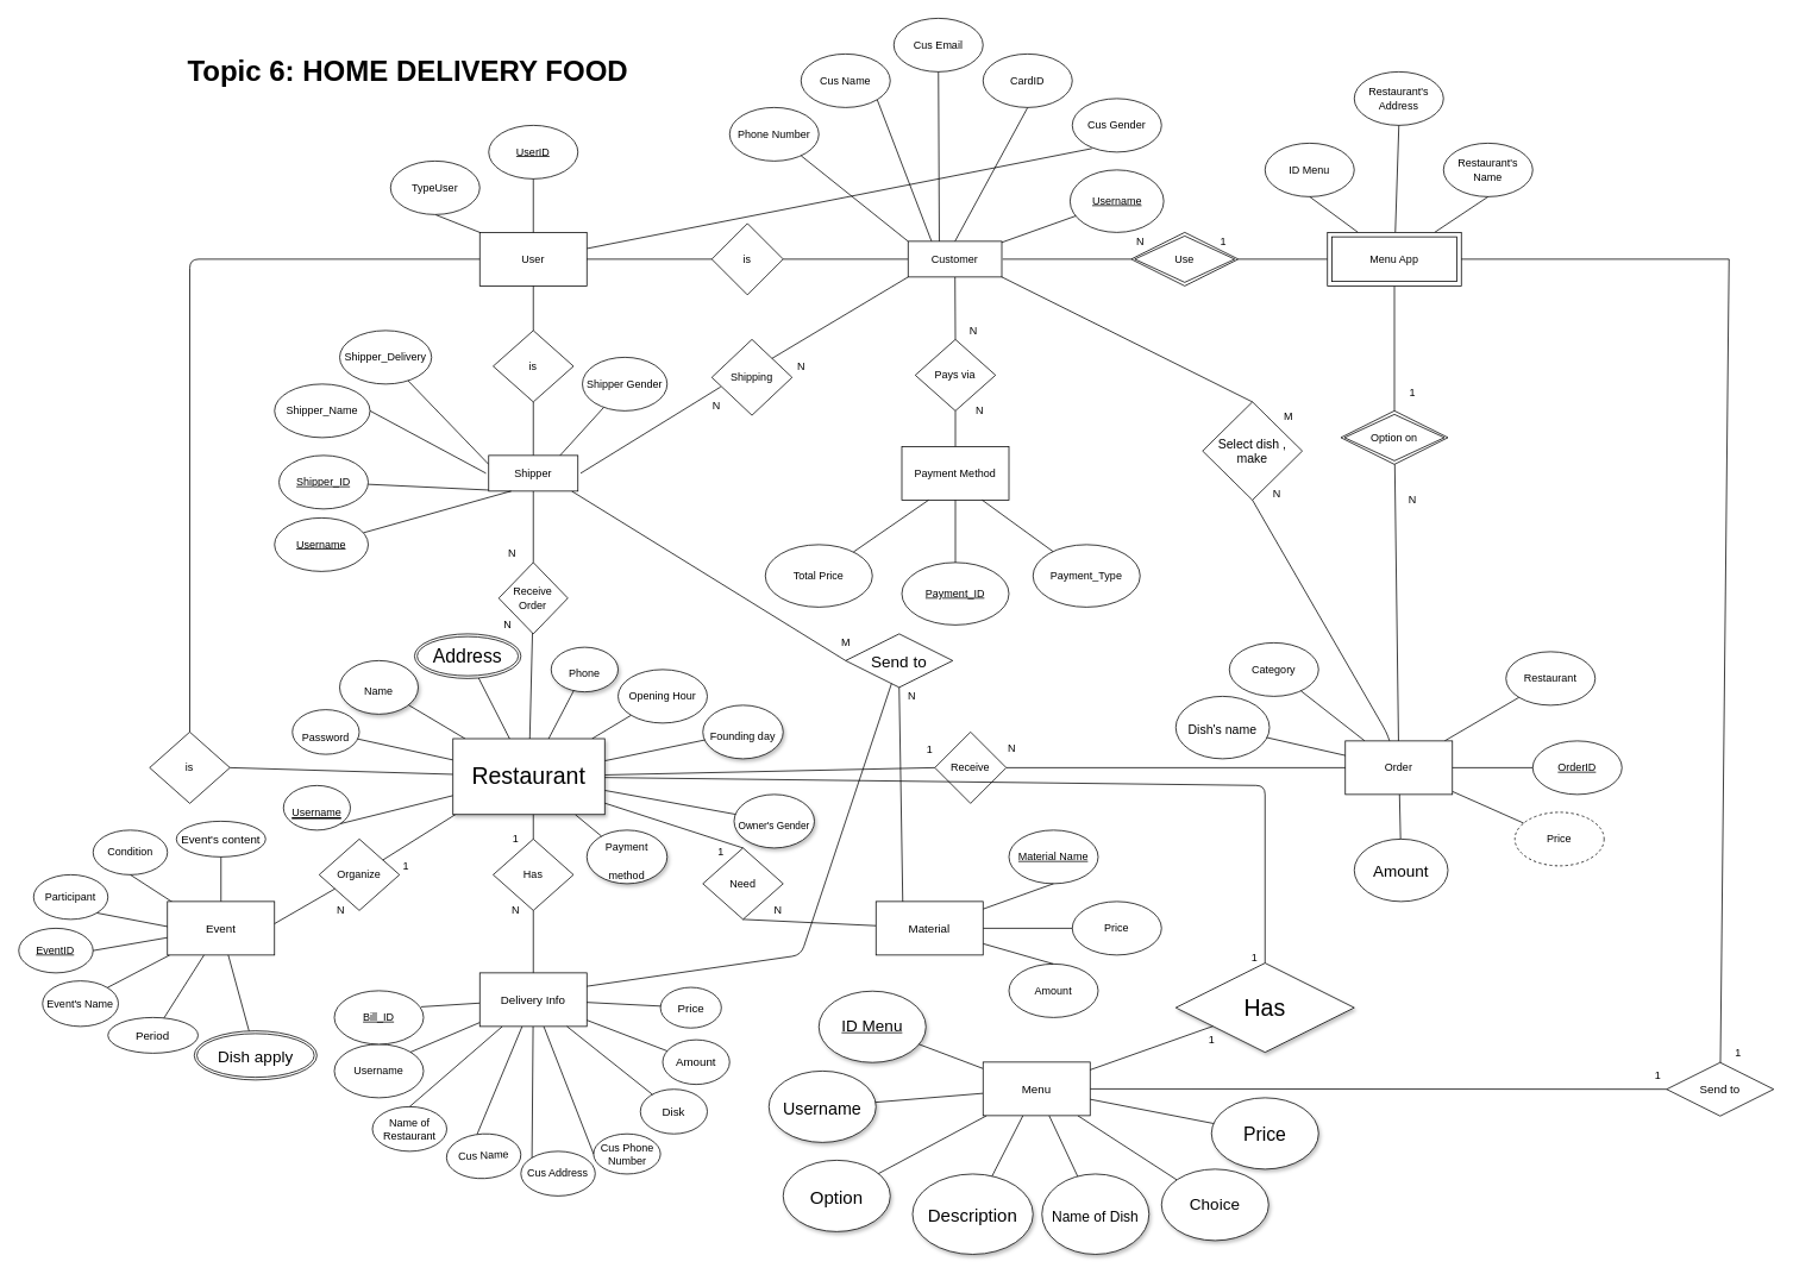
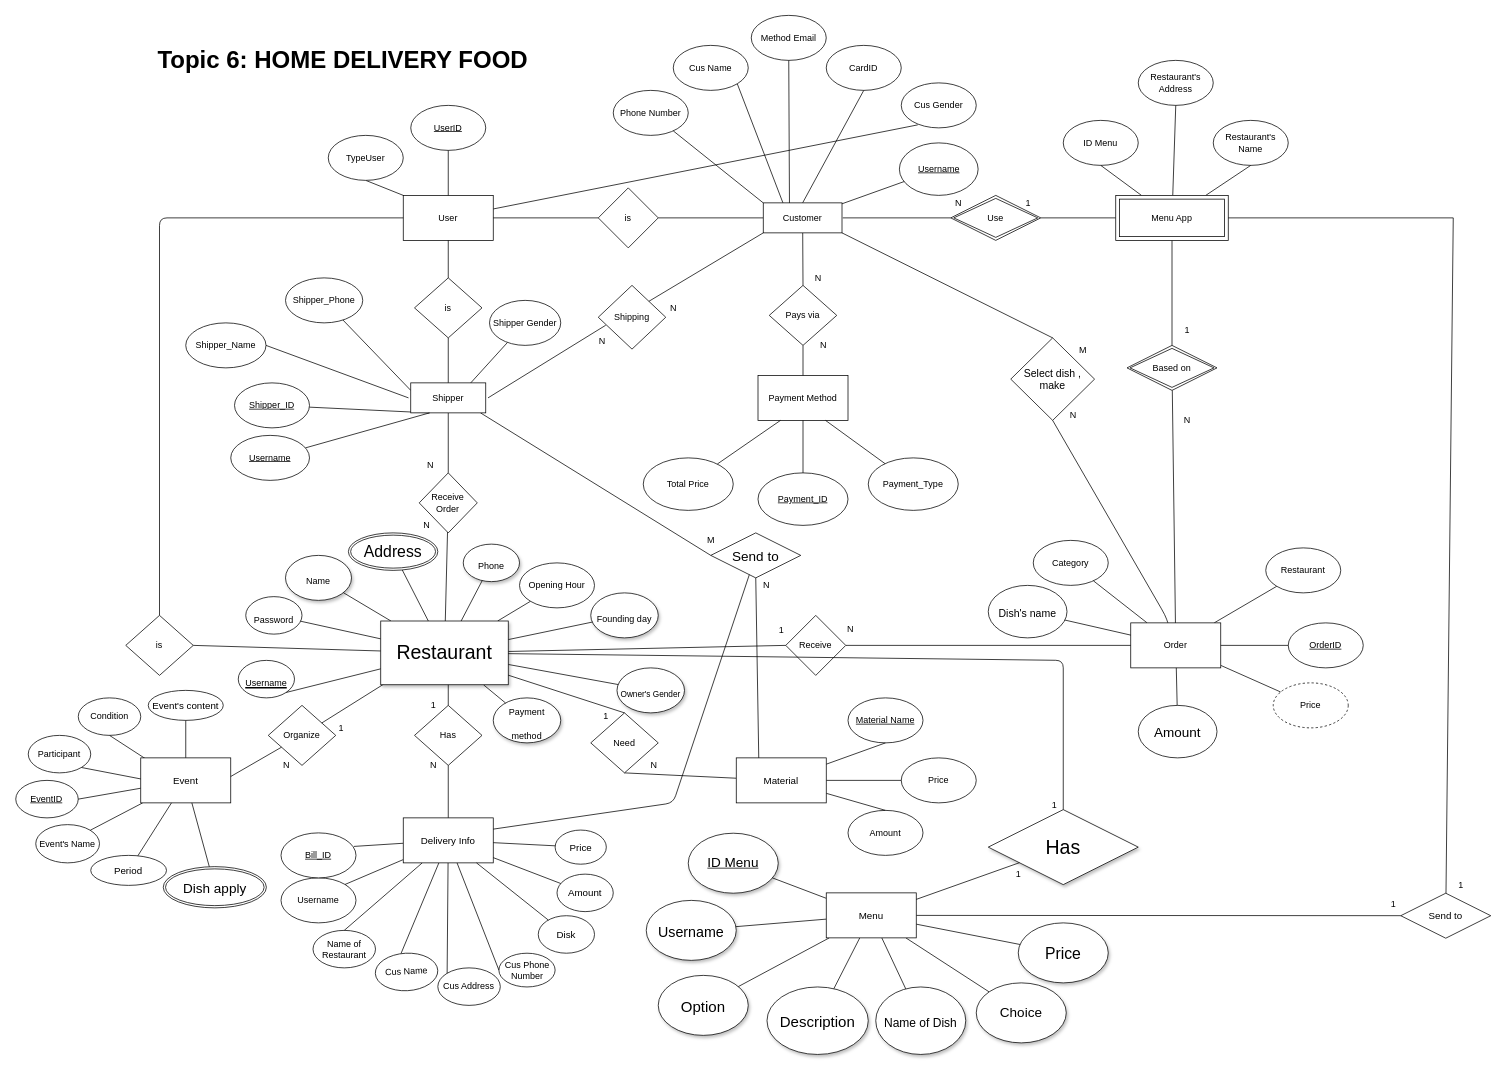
- <mxCell id="4" value="Cus Email" style="ellipse;whiteSpace=wrap;html=1;" parent="1" vertex="1"><mxGeometry x="1001" y="20" width="100" height="60" as="geometry" /></mxCell>
+ <mxCell id="4" value="Method Email" style="ellipse;whiteSpace=wrap;html=1;" parent="1" vertex="1"><mxGeometry x="1001" y="20" width="100" height="60" as="geometry" /></mxCell>
- <mxCell id="58" value="Shipper_Delivery" style="ellipse;whiteSpace=wrap;html=1;" parent="1" vertex="1"><mxGeometry x="380" y="370" width="103" height="60" as="geometry" /></mxCell>
+ <mxCell id="58" value="Shipper_Phone" style="ellipse;whiteSpace=wrap;html=1;" parent="1" vertex="1"><mxGeometry x="380" y="370" width="103" height="60" as="geometry" /></mxCell>
- <mxCell id="61" value="Shipper_Name" style="ellipse;whiteSpace=wrap;html=1;fontStyle=0" parent="1" vertex="1"><mxGeometry x="307" y="430" width="107" height="60" as="geometry" /></mxCell>
+ <mxCell id="61" value="Shipper_Name" style="ellipse;whiteSpace=wrap;html=1;fontStyle=0" parent="1" vertex="1"><mxGeometry x="247" y="430" width="107" height="60" as="geometry" /></mxCell>
- <mxCell id="194" value="Option on" style="shape=rhombus;double=1;perimeter=rhombusPerimeter;whiteSpace=wrap;html=1;align=center;" parent="1" vertex="1"><mxGeometry x="1502" y="460" width="120" height="60" as="geometry" /></mxCell>
+ <mxCell id="194" value="Based on" style="shape=rhombus;double=1;perimeter=rhombusPerimeter;whiteSpace=wrap;html=1;align=center;" parent="1" vertex="1"><mxGeometry x="1502" y="460" width="120" height="60" as="geometry" /></mxCell>
